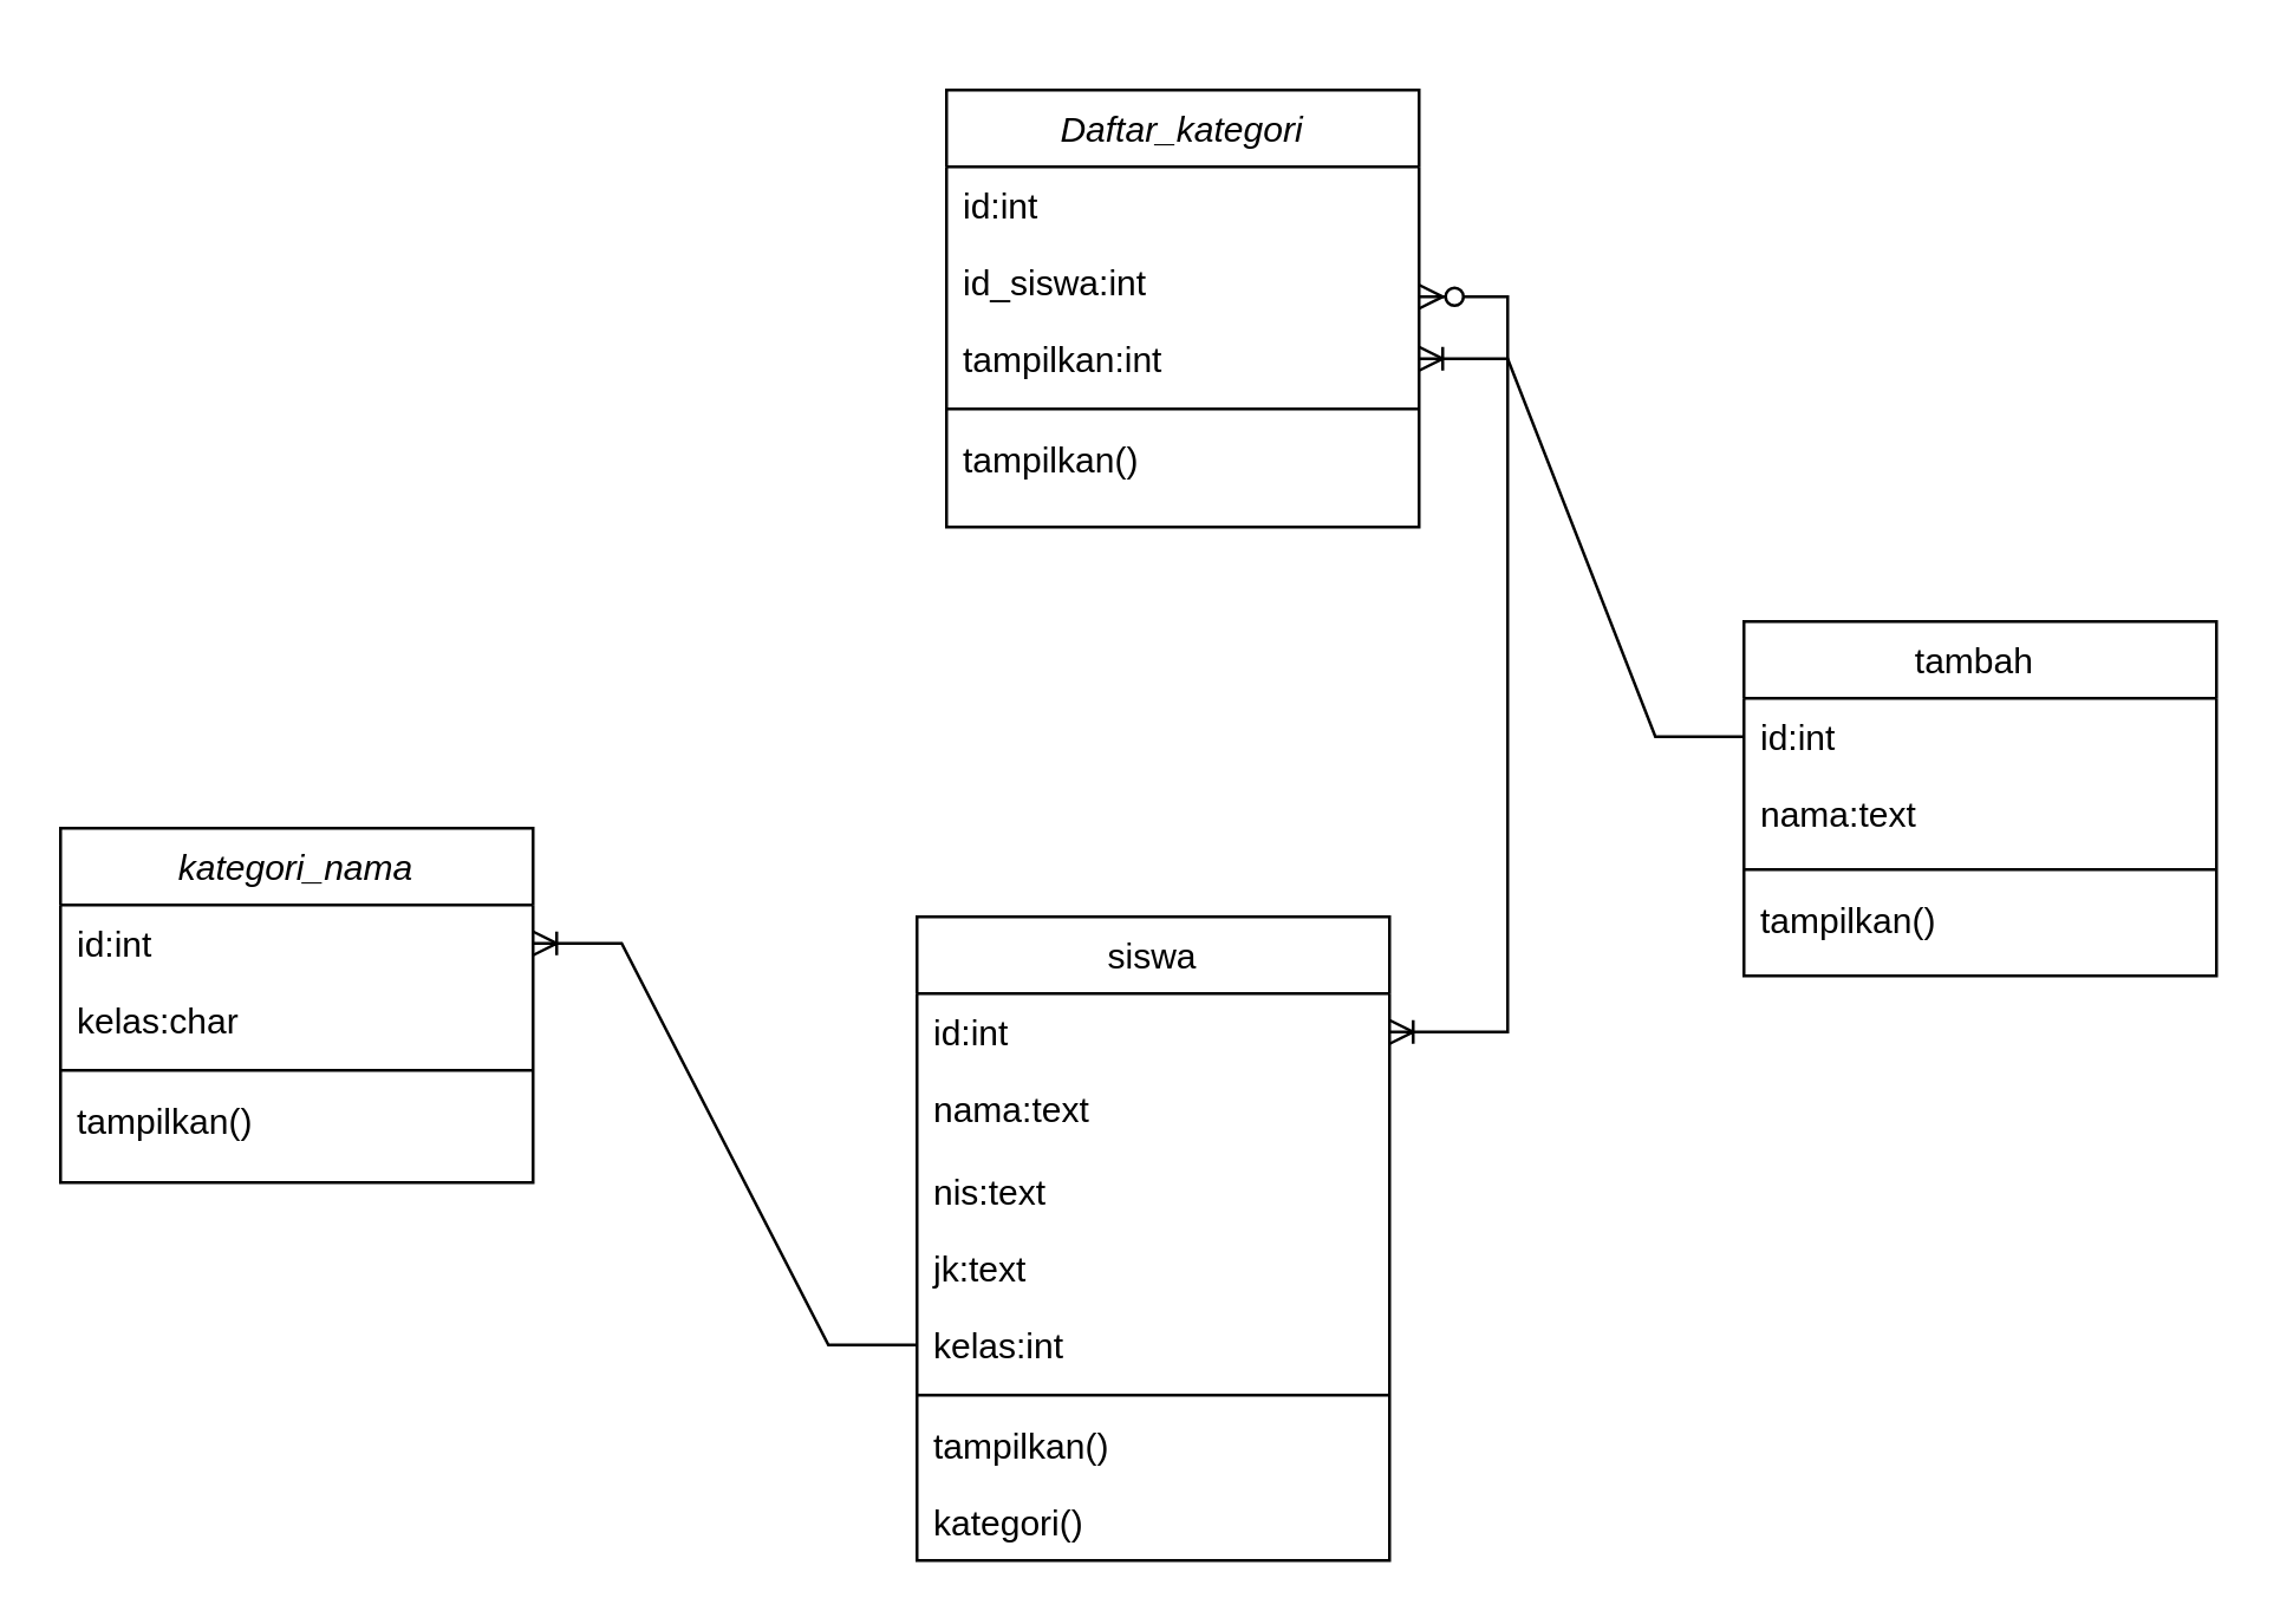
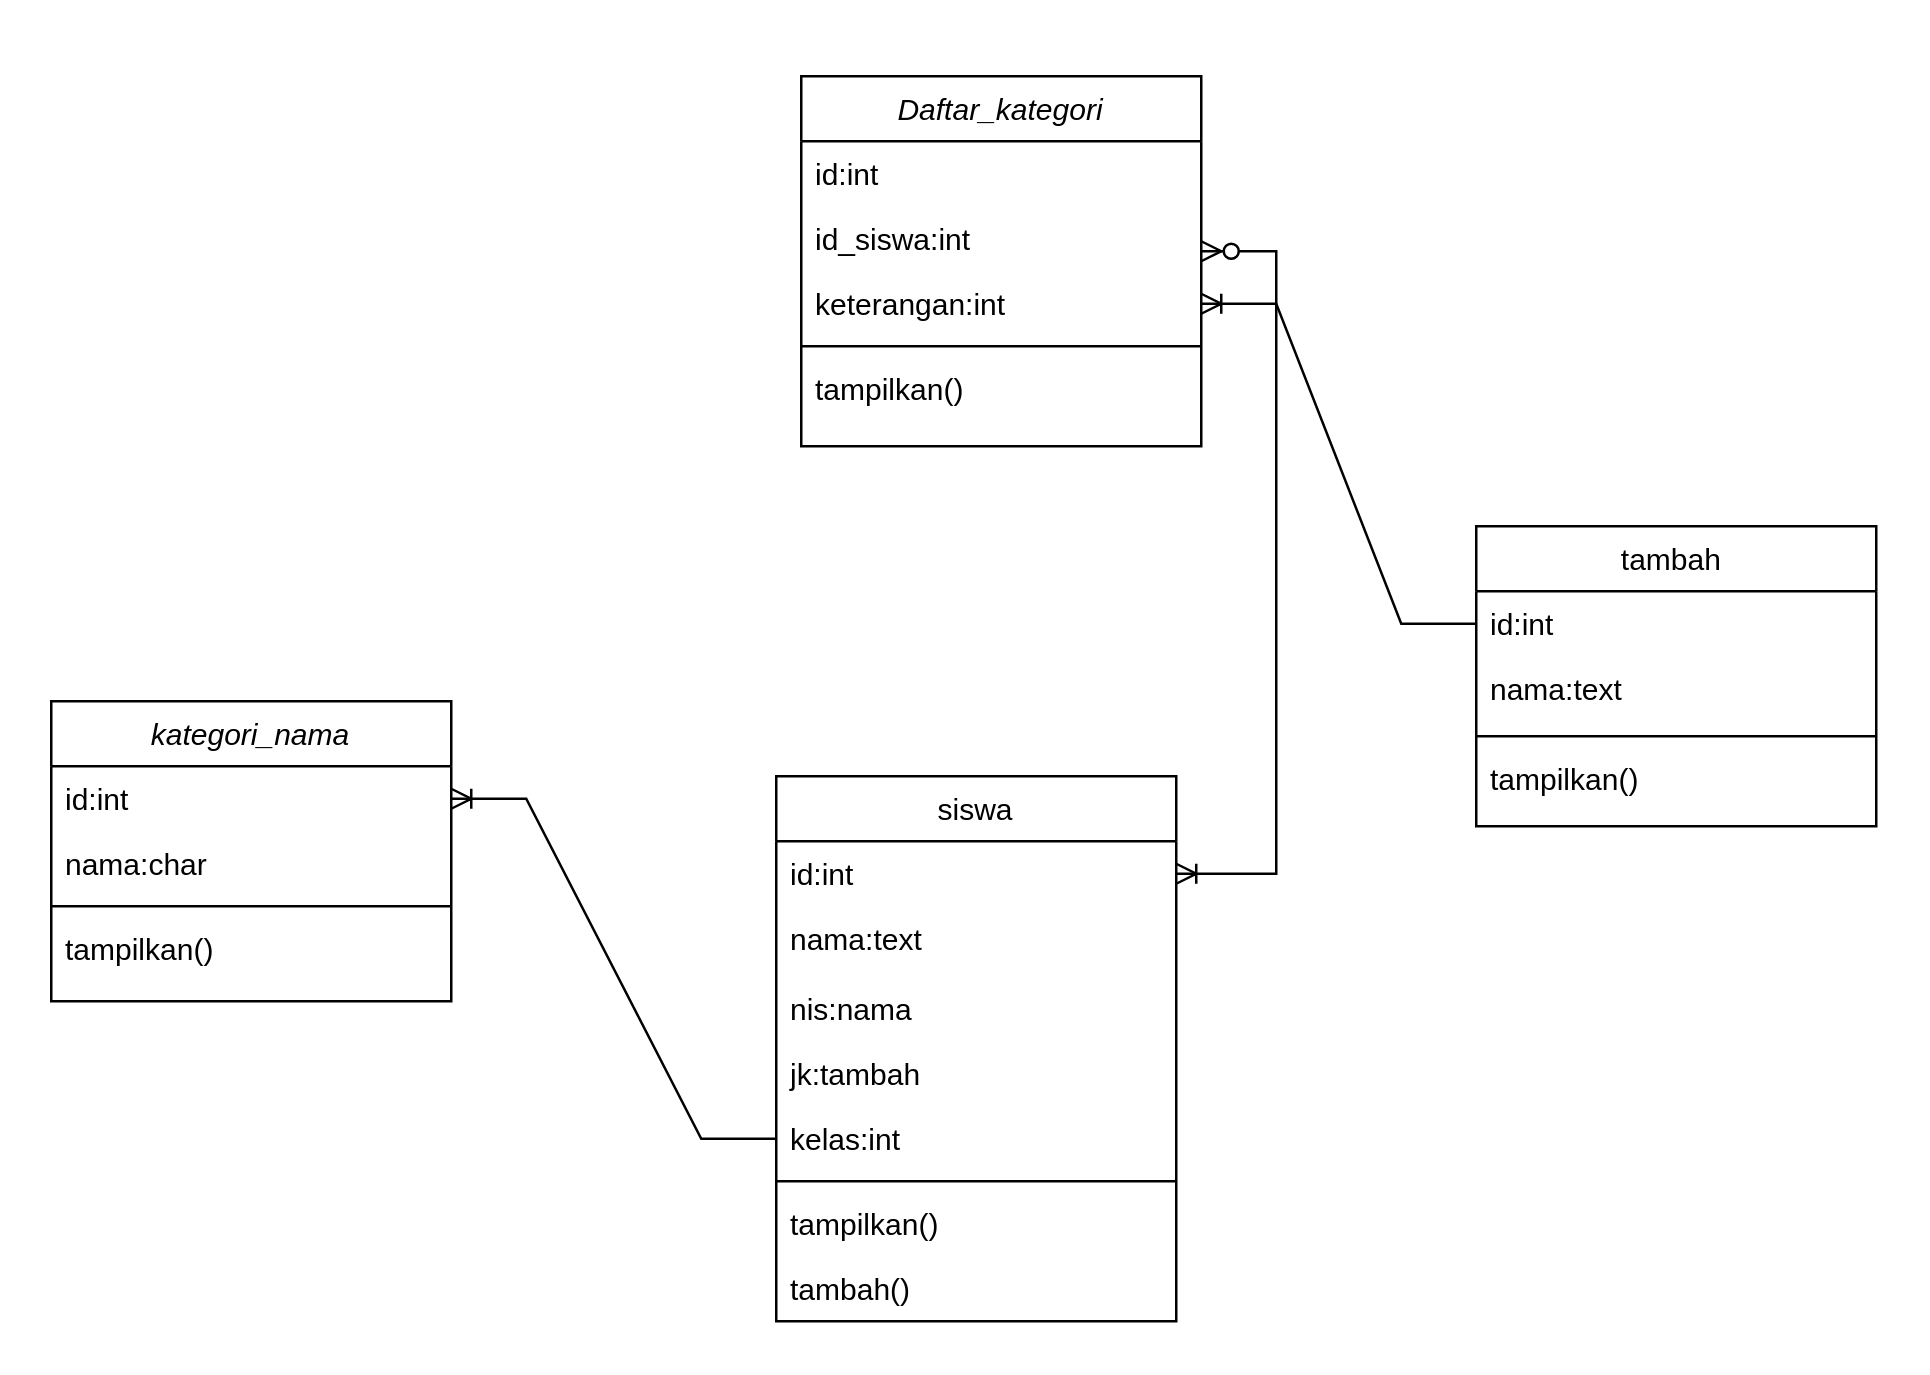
- <mxCell id="5" value="tampilkan:int" style="text;align=left;verticalAlign=top;spacingLeft=4;spacingRight=4;overflow=hidden;rotatable=0;points=[[0,0.5],[1,0.5]];portConstraint=eastwest;rounded=0;shadow=0;html=0;" parent="2" vertex="1"><mxGeometry y="78" width="160" height="26" as="geometry" /></mxCell>
+ <mxCell id="5" value="keterangan:int" style="text;align=left;verticalAlign=top;spacingLeft=4;spacingRight=4;overflow=hidden;rotatable=0;points=[[0,0.5],[1,0.5]];portConstraint=eastwest;rounded=0;shadow=0;html=0;" parent="2" vertex="1"><mxGeometry y="78" width="160" height="26" as="geometry" /></mxCell>
- <mxCell id="10" value="kelas:char" style="text;align=left;verticalAlign=top;spacingLeft=4;spacingRight=4;overflow=hidden;rotatable=0;points=[[0,0.5],[1,0.5]];portConstraint=eastwest;rounded=0;shadow=0;html=0;" parent="8" vertex="1"><mxGeometry y="52" width="160" height="26" as="geometry" /></mxCell>
+ <mxCell id="10" value="nama:char" style="text;align=left;verticalAlign=top;spacingLeft=4;spacingRight=4;overflow=hidden;rotatable=0;points=[[0,0.5],[1,0.5]];portConstraint=eastwest;rounded=0;shadow=0;html=0;" parent="8" vertex="1"><mxGeometry y="52" width="160" height="26" as="geometry" /></mxCell>
- <mxCell id="17" value="nis:text" style="text;align=left;verticalAlign=top;spacingLeft=4;spacingRight=4;overflow=hidden;rotatable=0;points=[[0,0.5],[1,0.5]];portConstraint=eastwest;rounded=0;shadow=0;html=0;" parent="14" vertex="1"><mxGeometry y="80" width="160" height="26" as="geometry" /></mxCell>
+ <mxCell id="17" value="nis:nama" style="text;align=left;verticalAlign=top;spacingLeft=4;spacingRight=4;overflow=hidden;rotatable=0;points=[[0,0.5],[1,0.5]];portConstraint=eastwest;rounded=0;shadow=0;html=0;" parent="14" vertex="1"><mxGeometry y="80" width="160" height="26" as="geometry" /></mxCell>
- <mxCell id="18" value="jk:text" style="text;align=left;verticalAlign=top;spacingLeft=4;spacingRight=4;overflow=hidden;rotatable=0;points=[[0,0.5],[1,0.5]];portConstraint=eastwest;rounded=0;shadow=0;html=0;" vertex="1" parent="14"><mxGeometry y="106" width="160" height="26" as="geometry" /></mxCell>
+ <mxCell id="18" value="jk:tambah" style="text;align=left;verticalAlign=top;spacingLeft=4;spacingRight=4;overflow=hidden;rotatable=0;points=[[0,0.5],[1,0.5]];portConstraint=eastwest;rounded=0;shadow=0;html=0;" vertex="1" parent="14"><mxGeometry y="106" width="160" height="26" as="geometry" /></mxCell>
- <mxCell id="22" value="kategori()" style="text;align=left;verticalAlign=top;spacingLeft=4;spacingRight=4;overflow=hidden;rotatable=0;points=[[0,0.5],[1,0.5]];portConstraint=eastwest;" parent="14" vertex="1"><mxGeometry y="192" width="160" height="26" as="geometry" /></mxCell>
+ <mxCell id="22" value="tambah()" style="text;align=left;verticalAlign=top;spacingLeft=4;spacingRight=4;overflow=hidden;rotatable=0;points=[[0,0.5],[1,0.5]];portConstraint=eastwest;" parent="14" vertex="1"><mxGeometry y="192" width="160" height="26" as="geometry" /></mxCell>
